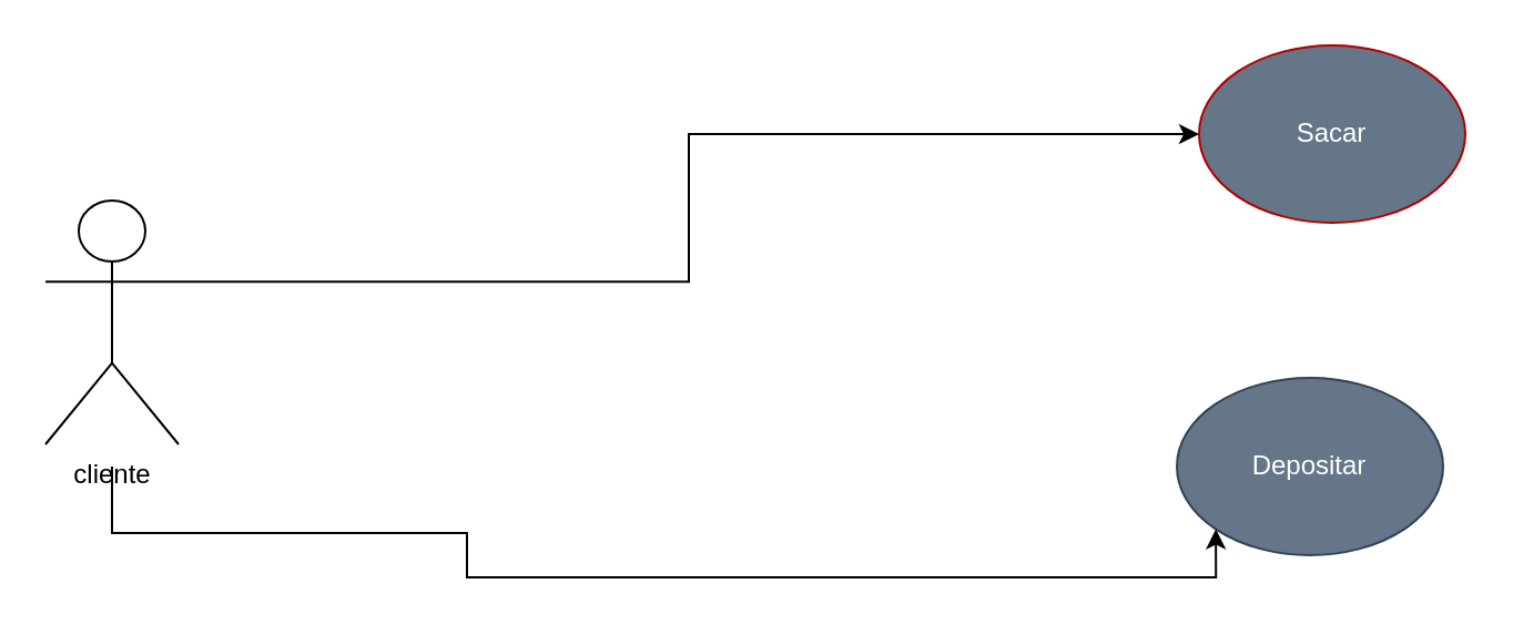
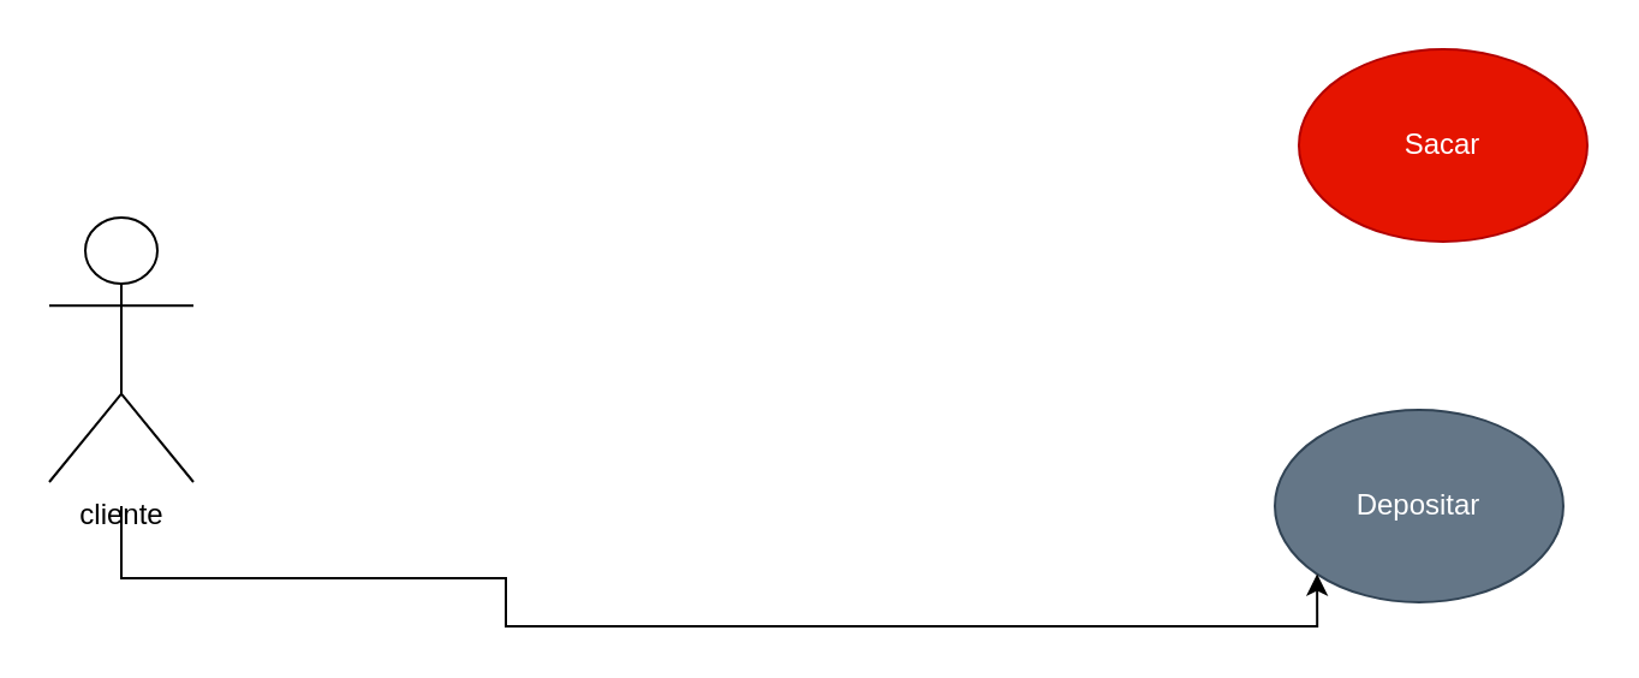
- <mxCell id="2" value="Sacar" style="ellipse;whiteSpace=wrap;html=1;fillColor=#647687;fontColor=#ffffff;strokeColor=#B20000;" parent="1" vertex="1"><mxGeometry x="540" y="20" width="120" height="80" as="geometry" /></mxCell>
+ <mxCell id="2" value="Sacar" style="ellipse;whiteSpace=wrap;html=1;fillColor=#e51400;fontColor=#ffffff;strokeColor=#B20000;" parent="1" vertex="1"><mxGeometry x="540" y="20" width="120" height="80" as="geometry" /></mxCell>
- <mxCell id="4" style="edgeStyle=orthogonalEdgeStyle;rounded=0;orthogonalLoop=1;jettySize=auto;html=1;exitX=1;exitY=0.333;exitDx=0;exitDy=0;exitPerimeter=0;entryX=0;entryY=0.5;entryDx=0;entryDy=0;" parent="1" source="6" target="2" edge="1"><mxGeometry relative="1" as="geometry" /></mxCell>
